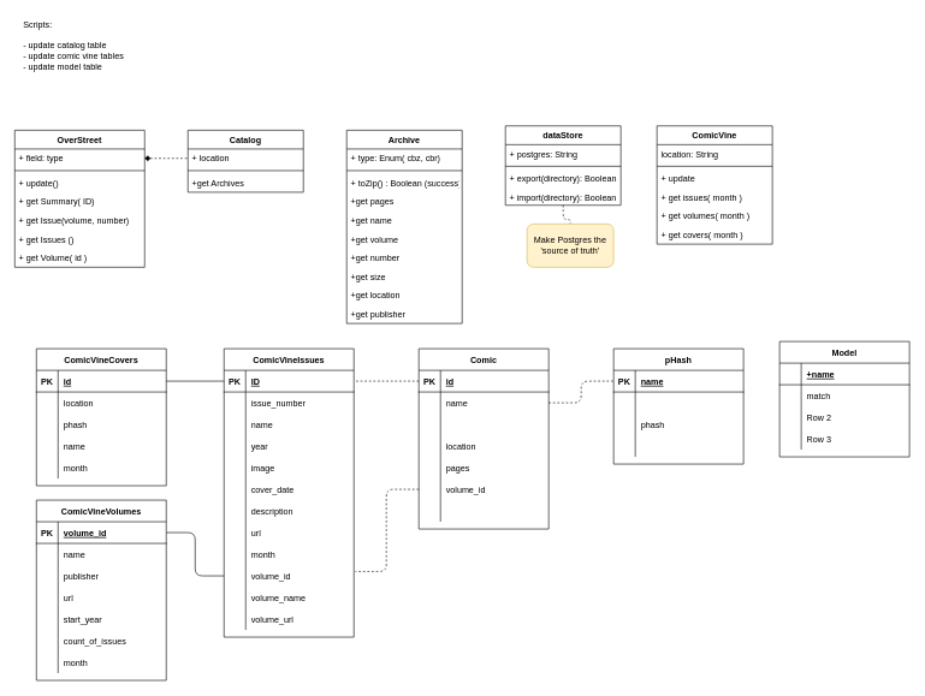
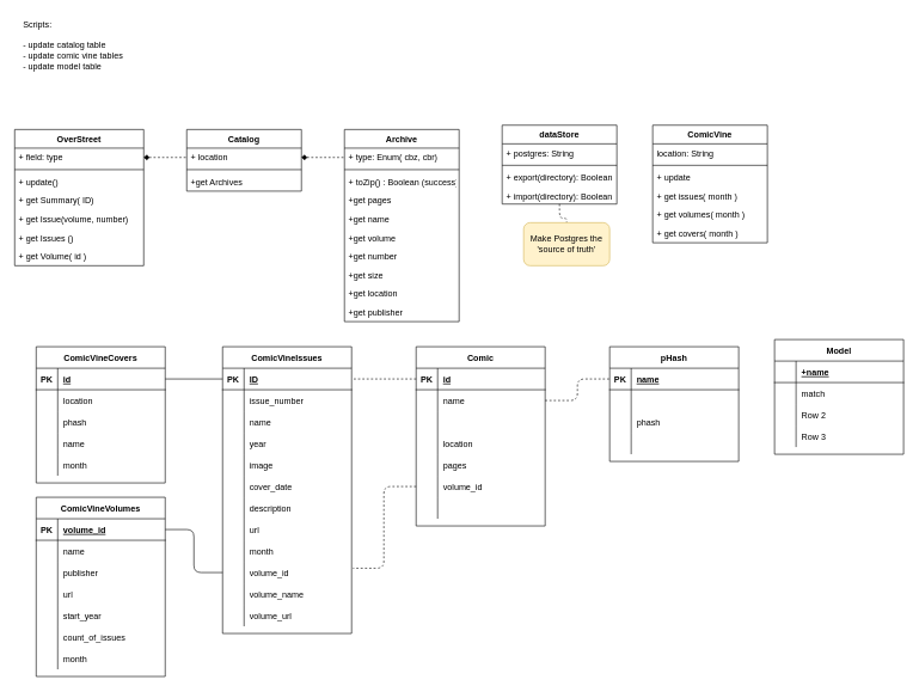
+ <mxCell id="133" style="edgeStyle=orthogonalEdgeStyle;rounded=1;orthogonalLoop=1;jettySize=auto;html=1;exitX=1;exitY=0.5;exitDx=0;exitDy=0;entryX=0;entryY=0.5;entryDx=0;entryDy=0;dashed=1;endArrow=none;endFill=0;startArrow=diamond;startFill=1;" edge="1" parent="1" source="129" target="110"><mxGeometry relative="1" as="geometry" /></mxCell>
